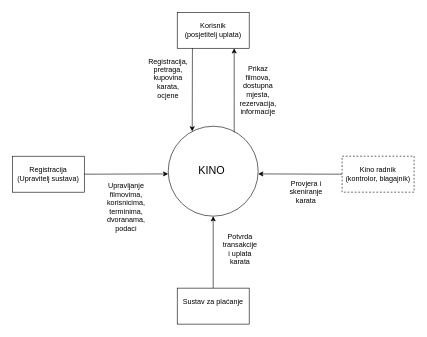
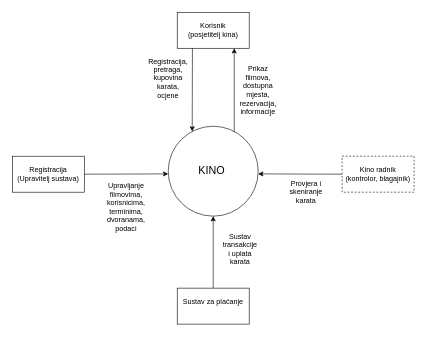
- <mxCell id="3" value="Korisnik&lt;div&gt;(posjetitelj uplata)&lt;/div&gt;" style="rounded=0;whiteSpace=wrap;html=1;" vertex="1" parent="1"><mxGeometry x="295" y="20" width="120" height="60" as="geometry" /></mxCell>
+ <mxCell id="3" value="Korisnik&lt;div&gt;(posjetitelj kina)&lt;/div&gt;" style="rounded=0;whiteSpace=wrap;html=1;" vertex="1" parent="1"><mxGeometry x="295" y="20" width="120" height="60" as="geometry" /></mxCell>
- <mxCell id="16" value="Potvrda transakcije i uplata karata" style="text;html=1;align=center;verticalAlign=middle;whiteSpace=wrap;rounded=0;" vertex="1" parent="1"><mxGeometry x="370" y="400" width="60" height="30" as="geometry" /></mxCell>
+ <mxCell id="16" value="Sustav transakcije i uplata karata" style="text;html=1;align=center;verticalAlign=middle;whiteSpace=wrap;rounded=0;" vertex="1" parent="1"><mxGeometry x="370" y="400" width="60" height="30" as="geometry" /></mxCell>
